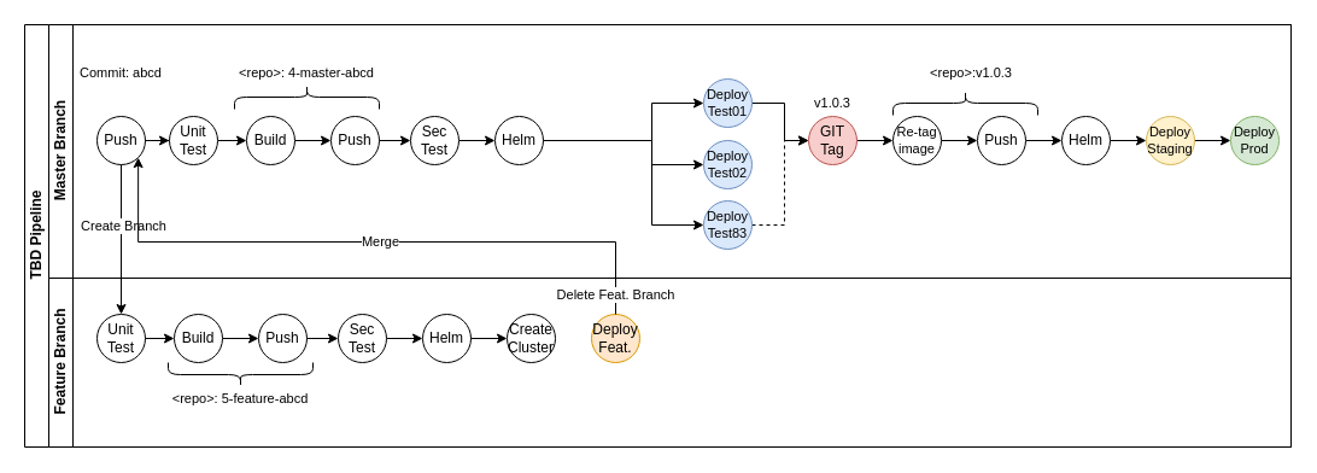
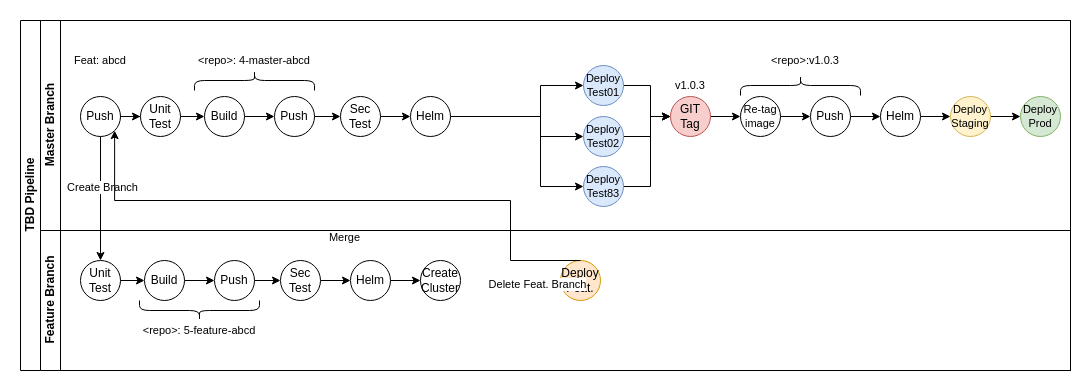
- <mxCell id="7" value="Commit: abcd" style="text;html=1;strokeColor=none;fillColor=none;align=center;verticalAlign=middle;whiteSpace=wrap;rounded=0;fontSize=11;" parent="4" vertex="1"><mxGeometry x="15" y="30" width="90" height="20" as="geometry" /></mxCell>
+ <mxCell id="7" value="Feat: abcd" style="text;html=1;strokeColor=none;fillColor=none;align=center;verticalAlign=middle;whiteSpace=wrap;rounded=0;fontSize=11;" parent="4" vertex="1"><mxGeometry x="15" y="30" width="90" height="20" as="geometry" /></mxCell>
+ <mxCell id="26" style="edgeStyle=orthogonalEdgeStyle;rounded=0;orthogonalLoop=1;jettySize=auto;html=1;exitX=1;exitY=0.5;exitDx=0;exitDy=0;fontSize=11;" parent="4" source="27" target="22" edge="1"><mxGeometry relative="1" as="geometry"><Array as="points"><mxPoint x="610" y="116" /><mxPoint x="610" y="96" /></Array></mxGeometry></mxCell>
- <mxCell id="24" style="edgeStyle=orthogonalEdgeStyle;rounded=0;orthogonalLoop=1;jettySize=auto;html=1;exitX=1;exitY=0.5;exitDx=0;exitDy=0;fontSize=11;dashed=1;" parent="4" source="25" target="22" edge="1"><mxGeometry relative="1" as="geometry"><Array as="points"><mxPoint x="610" y="166" /><mxPoint x="610" y="96" /></Array></mxGeometry></mxCell>
+ <mxCell id="24" style="edgeStyle=orthogonalEdgeStyle;rounded=0;orthogonalLoop=1;jettySize=auto;html=1;exitX=1;exitY=0.5;exitDx=0;exitDy=0;fontSize=11;" parent="4" source="25" target="22" edge="1"><mxGeometry relative="1" as="geometry"><Array as="points"><mxPoint x="610" y="166" /><mxPoint x="610" y="96" /></Array></mxGeometry></mxCell>
- <mxCell id="43" value="Deploy Feat." style="ellipse;whiteSpace=wrap;html=1;fillColor=#ffe6cc;strokeColor=#d79b00;" parent="42" vertex="1"><mxGeometry x="450" y="30" width="40" height="40" as="geometry" /></mxCell>
+ <mxCell id="43" value="Deploy Feat." style="ellipse;whiteSpace=wrap;html=1;fillColor=#ffe6cc;strokeColor=#d79b00;" parent="42" vertex="1"><mxGeometry x="520" y="30" width="40" height="40" as="geometry" /></mxCell>
